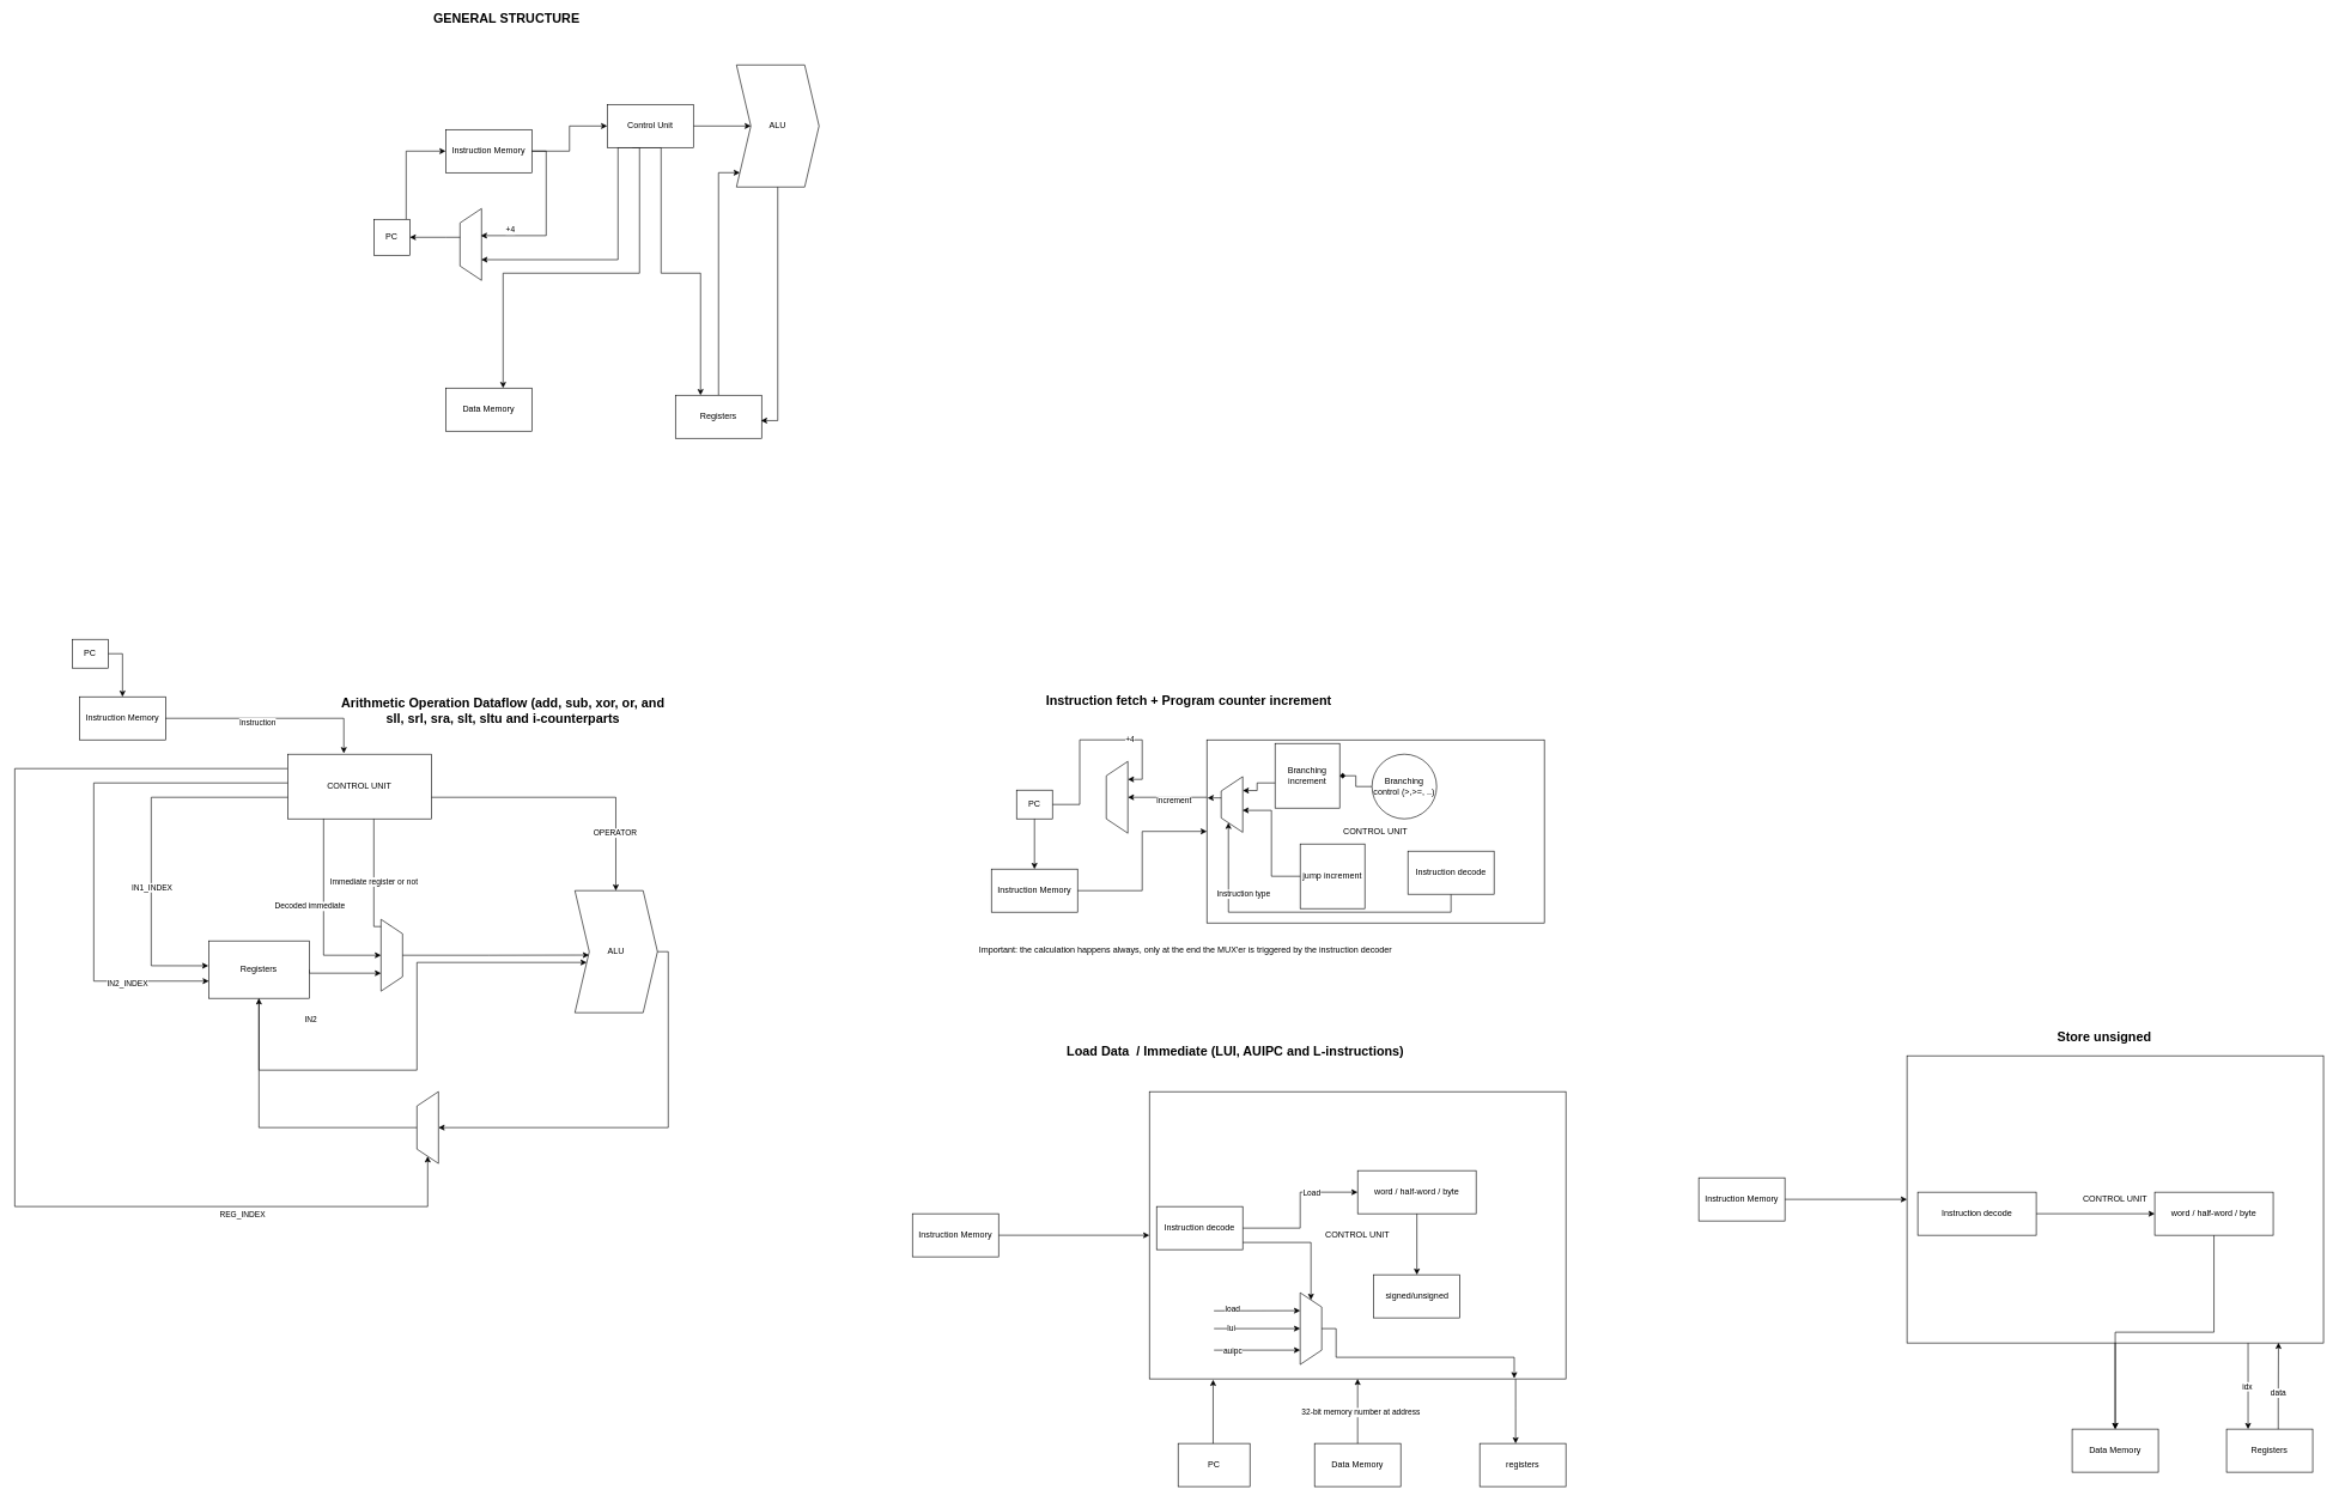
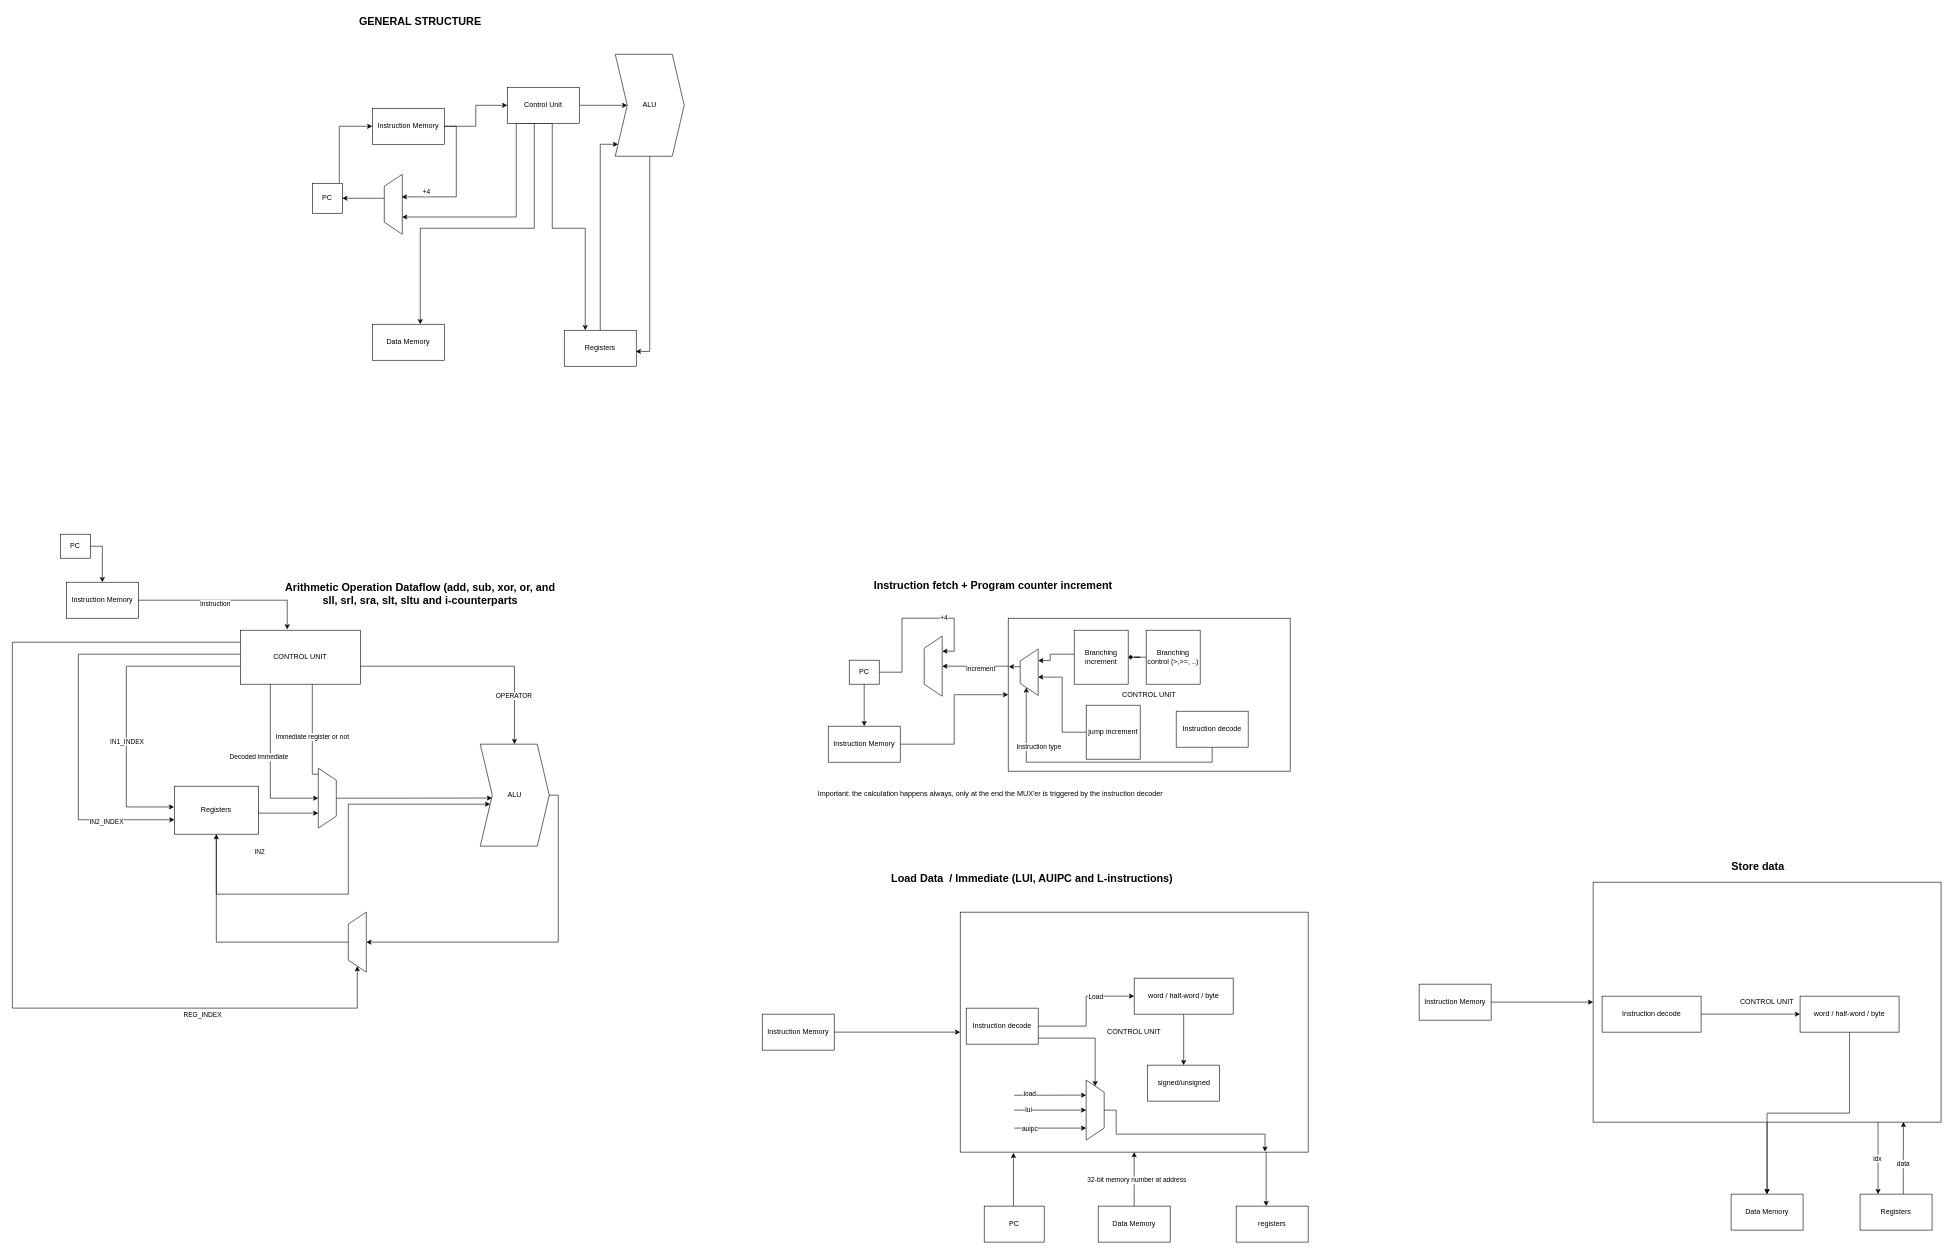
- <mxCell id="33" value="&lt;h2&gt;GENERAL STRUCTURE&lt;/h2&gt;" style="text;html=1;align=center;verticalAlign=middle;whiteSpace=wrap;rounded=0;" parent="1" vertex="1"><mxGeometry x="585" y="10" width="240" height="30" as="geometry" /></mxCell>
+ <mxCell id="33" value="&lt;h2&gt;GENERAL STRUCTURE&lt;/h2&gt;" style="text;html=1;align=center;verticalAlign=middle;whiteSpace=wrap;rounded=0;" parent="1" vertex="1"><mxGeometry x="580" y="20" width="240" height="30" as="geometry" /></mxCell>
- <mxCell id="62" value="Branching increment" style="rounded=0;whiteSpace=wrap;html=1;" parent="1" vertex="1"><mxGeometry x="1775" y="1035" width="90" height="90" as="geometry" /></mxCell>
+ <mxCell id="62" value="Branching increment" style="rounded=0;whiteSpace=wrap;html=1;" parent="1" vertex="1"><mxGeometry x="1790" y="1050" width="90" height="90" as="geometry" /></mxCell>
- <mxCell id="61" value="Branching control (&amp;gt;,&amp;gt;=, ..)" style="ellipse;whiteSpace=wrap;html=1;" parent="1" vertex="1"><mxGeometry x="1910" y="1050" width="90" height="90" as="geometry" /></mxCell>
+ <mxCell id="61" value="Branching control (&amp;gt;,&amp;gt;=, ..)" style="rounded=0;whiteSpace=wrap;html=1;" parent="1" vertex="1"><mxGeometry x="1910" y="1050" width="90" height="90" as="geometry" /></mxCell>
- <mxCell id="98" value="&lt;h2&gt;Store unsigned&lt;/h2&gt;" style="text;html=1;align=center;verticalAlign=middle;whiteSpace=wrap;rounded=0;" parent="1" vertex="1"><mxGeometry x="2640" y="1430" width="580" height="30" as="geometry" /></mxCell>
+ <mxCell id="98" value="&lt;h2&gt;Store data&lt;/h2&gt;" style="text;html=1;align=center;verticalAlign=middle;whiteSpace=wrap;rounded=0;" parent="1" vertex="1"><mxGeometry x="2640" y="1430" width="580" height="30" as="geometry" /></mxCell>
